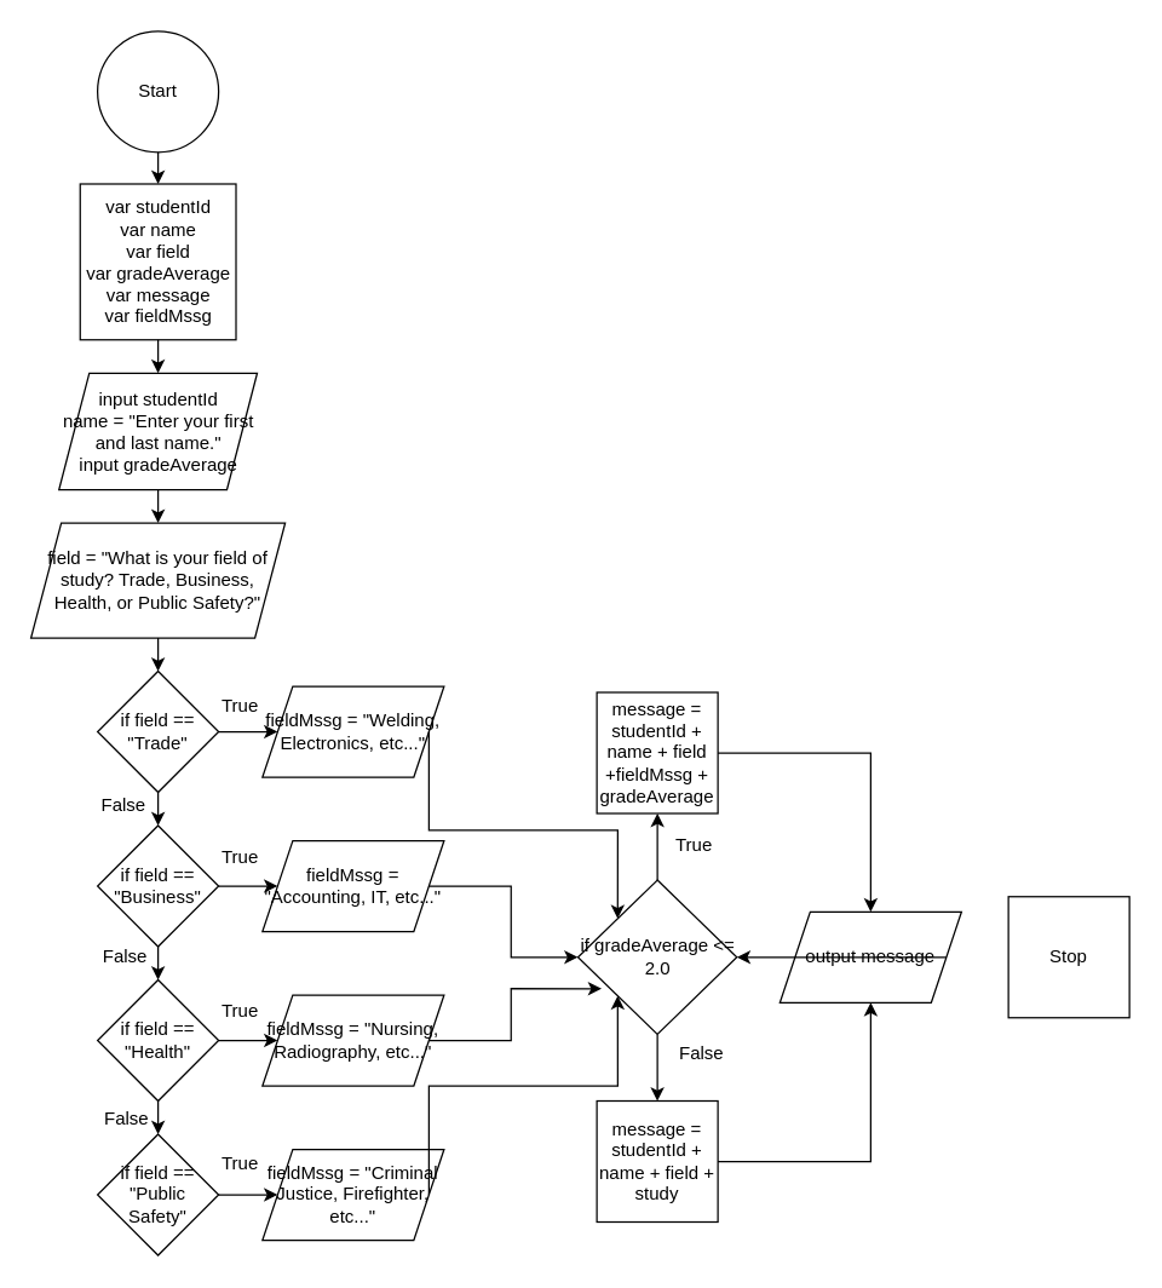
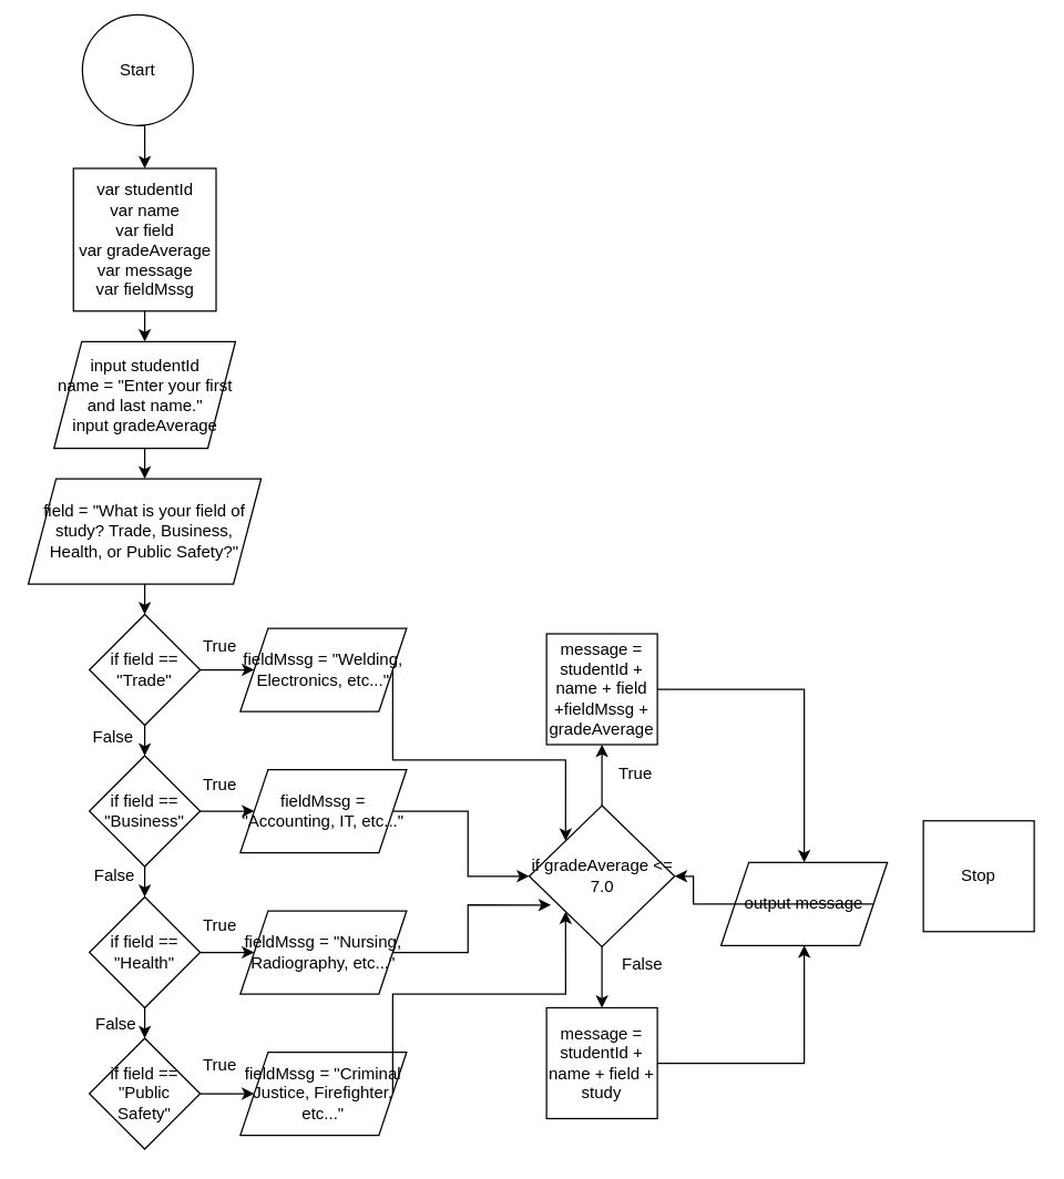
- <mxCell id="3" value="Start" style="ellipse;whiteSpace=wrap;html=1;aspect=fixed;fillColor=none;" vertex="1" parent="1"><mxGeometry x="64" y="20" width="80" height="80" as="geometry" /></mxCell>
+ <mxCell id="3" value="Start" style="ellipse;whiteSpace=wrap;html=1;aspect=fixed;fillColor=none;" vertex="1" parent="1"><mxGeometry x="59" y="10" width="80" height="80" as="geometry" /></mxCell>
- <mxCell id="32" value="if gradeAverage &amp;lt;= 2.0" style="rhombus;whiteSpace=wrap;html=1;fillColor=none;" vertex="1" parent="1"><mxGeometry x="381.5" y="581" width="105" height="102" as="geometry" /></mxCell>
+ <mxCell id="32" value="if gradeAverage &amp;lt;= 7.0" style="rhombus;whiteSpace=wrap;html=1;fillColor=none;" vertex="1" parent="1"><mxGeometry x="381.5" y="581" width="105" height="102" as="geometry" /></mxCell>
- <mxCell id="37" value="output message" style="shape=parallelogram;perimeter=parallelogramPerimeter;whiteSpace=wrap;html=1;fixedSize=1;fillColor=none;" vertex="1" parent="1"><mxGeometry x="515" y="602" width="120" height="60" as="geometry" /></mxCell>
+ <mxCell id="37" value="output message" style="shape=parallelogram;perimeter=parallelogramPerimeter;whiteSpace=wrap;html=1;fixedSize=1;fillColor=none;" vertex="1" parent="1"><mxGeometry x="520" y="622" width="120" height="60" as="geometry" /></mxCell>
